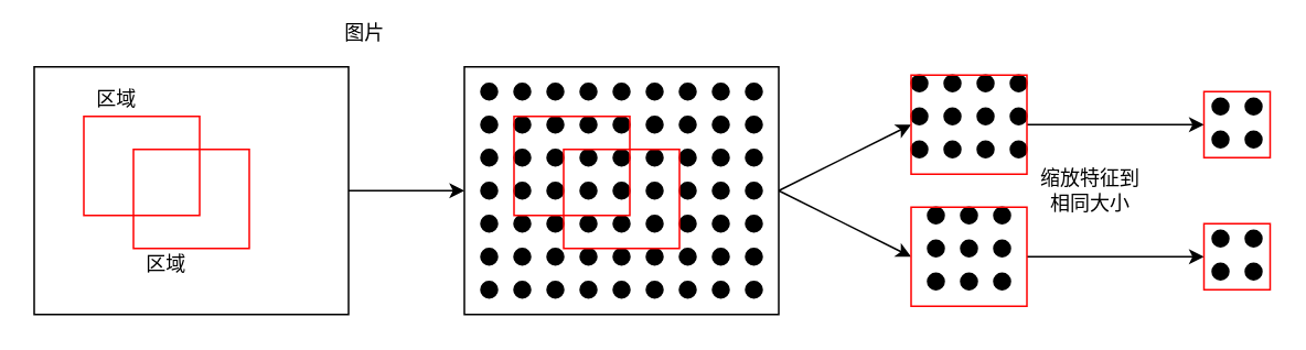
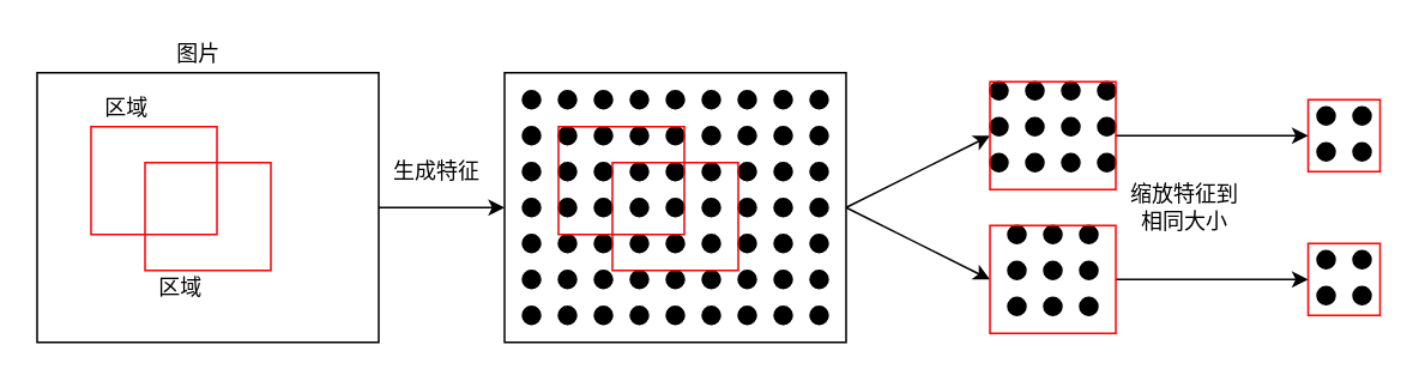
- <mxCell id="4" value="图片" style="text;html=1;strokeColor=none;fillColor=none;align=center;verticalAlign=middle;whiteSpace=wrap;rounded=0;" vertex="1" parent="1"><mxGeometry x="200" y="10" width="40" height="20" as="geometry" /></mxCell>
+ <mxCell id="4" value="图片" style="text;html=1;strokeColor=none;fillColor=none;align=center;verticalAlign=middle;whiteSpace=wrap;rounded=0;" vertex="1" parent="1"><mxGeometry x="90" y="20" width="40" height="20" as="geometry" /></mxCell>
+ <mxCell id="12" value="生成特征" style="text;html=1;strokeColor=none;fillColor=none;align=center;verticalAlign=middle;whiteSpace=wrap;rounded=0;" vertex="1" parent="1"><mxGeometry x="215" y="85" width="55" height="20" as="geometry" /></mxCell>
